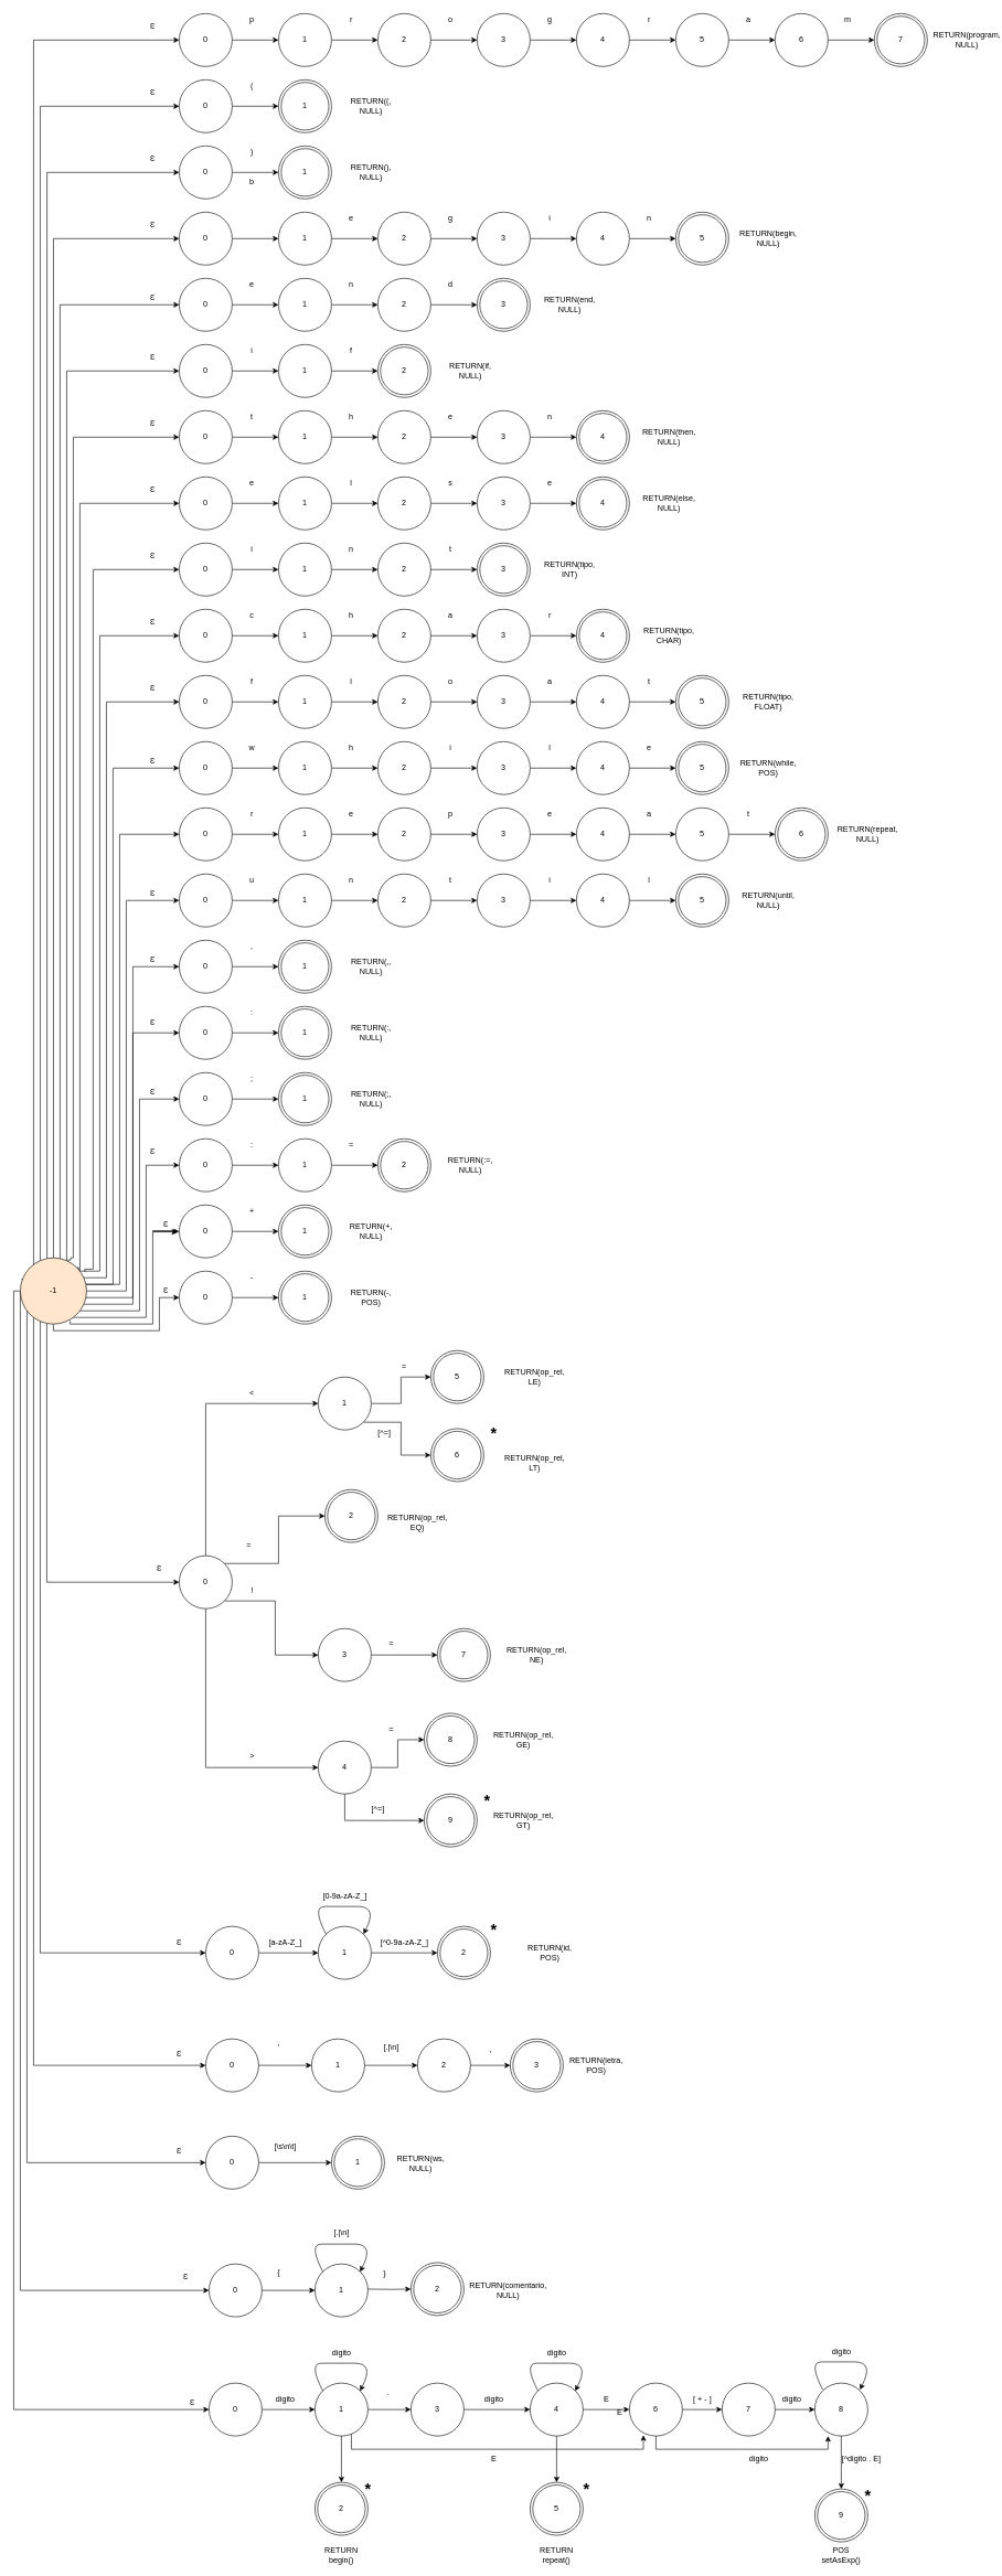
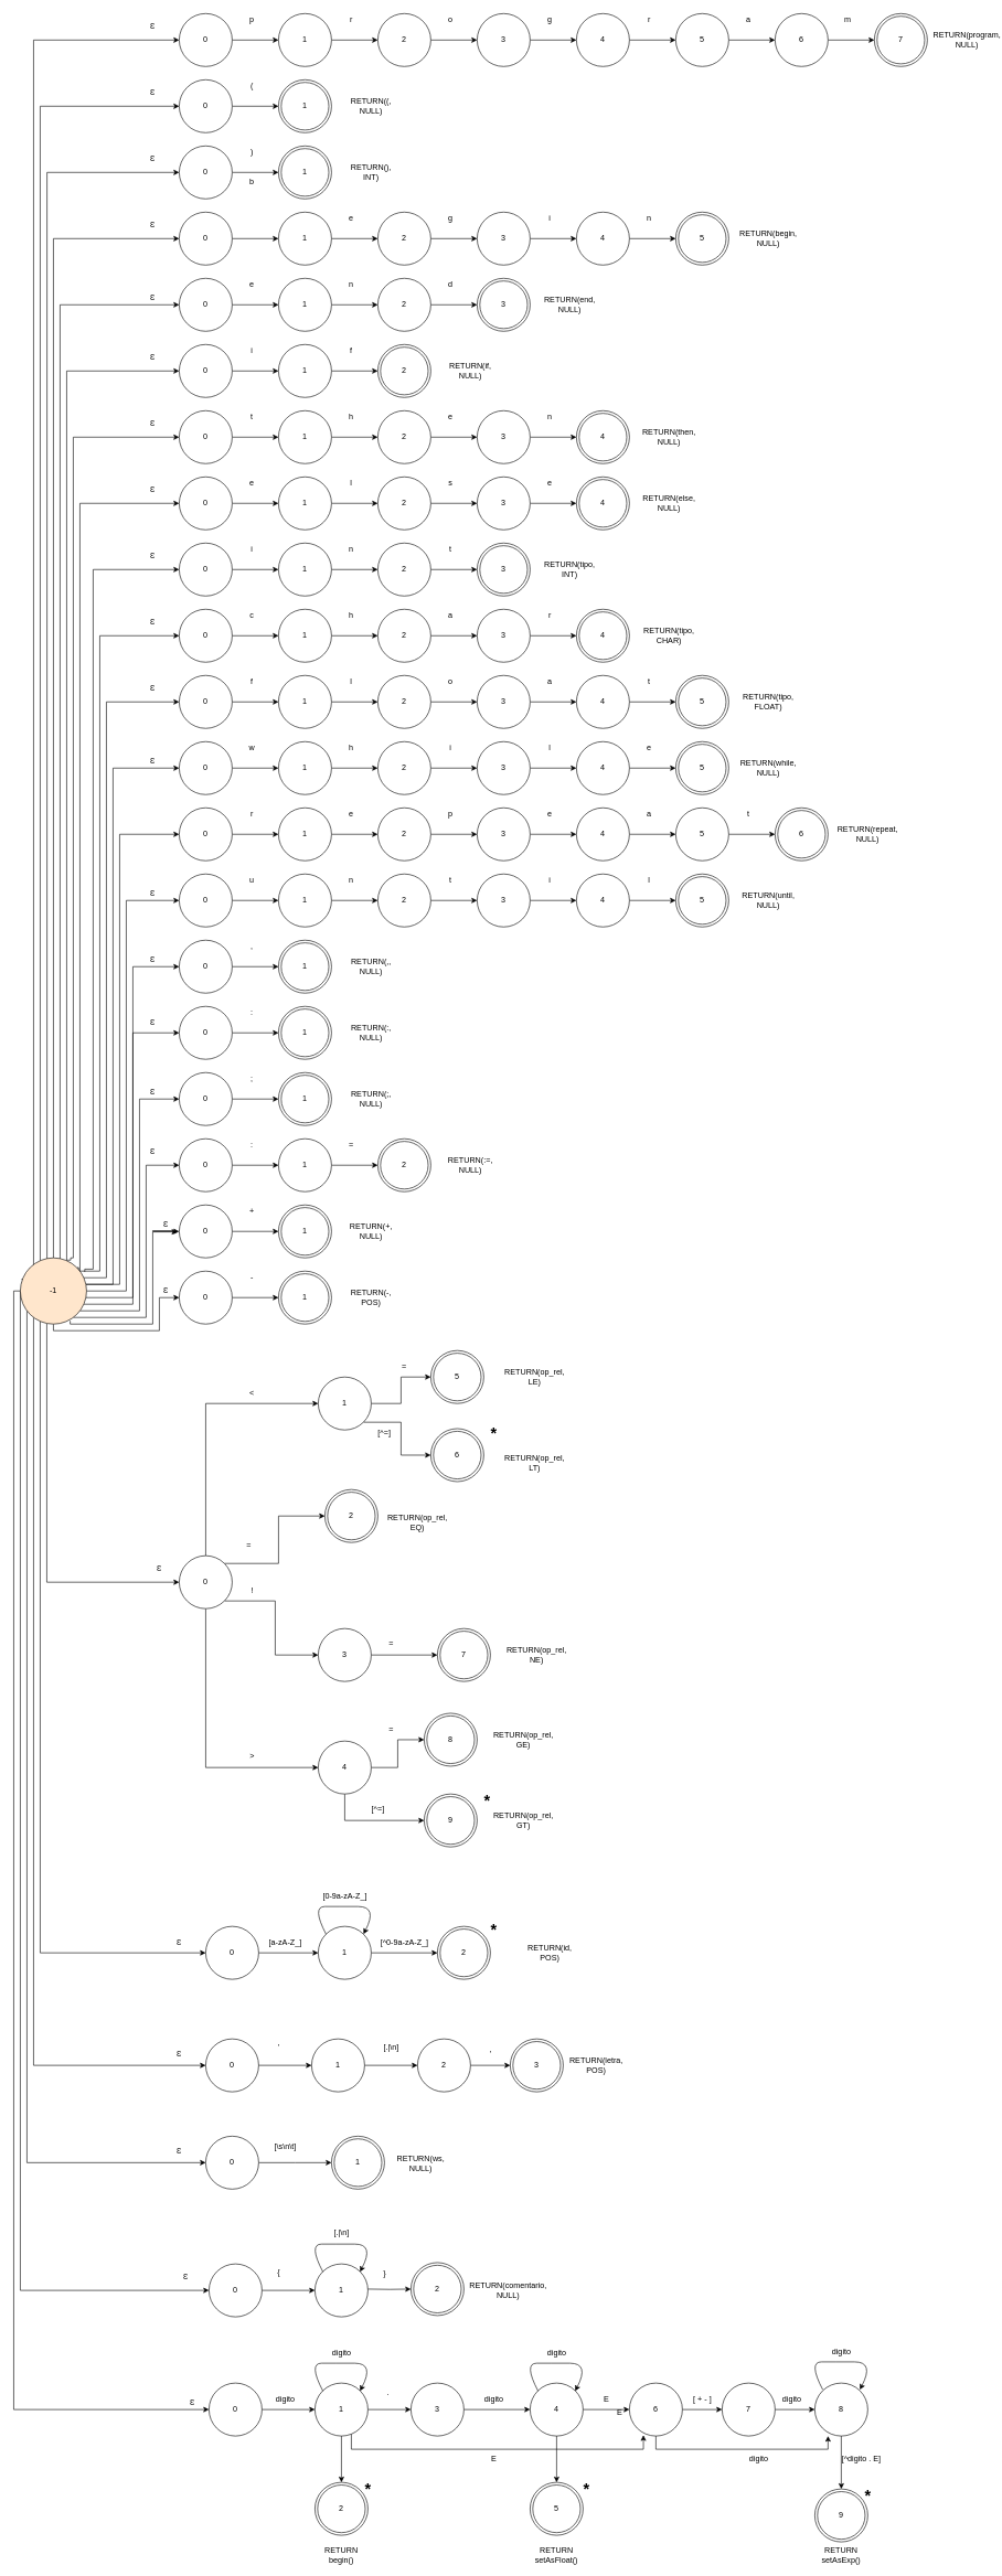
- <mxCell id="34" value="RETURN(), NULL)" style="text;html=1;strokeColor=none;fillColor=none;align=center;verticalAlign=middle;whiteSpace=wrap;rounded=0;" vertex="1" parent="1"><mxGeometry x="540" y="250" width="40" height="20" as="geometry" /></mxCell>
+ <mxCell id="34" value="RETURN(), INT)" style="text;html=1;strokeColor=none;fillColor=none;align=center;verticalAlign=middle;whiteSpace=wrap;rounded=0;" vertex="1" parent="1"><mxGeometry x="540" y="250" width="40" height="20" as="geometry" /></mxCell>
- <mxCell id="157" value="RETURN(while, POS)" style="text;html=1;strokeColor=none;fillColor=none;align=center;verticalAlign=middle;whiteSpace=wrap;rounded=0;" vertex="1" parent="1"><mxGeometry x="1140" y="1150" width="40" height="20" as="geometry" /></mxCell>
+ <mxCell id="157" value="RETURN(while, NULL)" style="text;html=1;strokeColor=none;fillColor=none;align=center;verticalAlign=middle;whiteSpace=wrap;rounded=0;" vertex="1" parent="1"><mxGeometry x="1140" y="1150" width="40" height="20" as="geometry" /></mxCell>
- <mxCell id="342" value="RETURN repeat()" style="text;html=1;strokeColor=none;fillColor=none;align=center;verticalAlign=middle;whiteSpace=wrap;rounded=0;" vertex="1" parent="1"><mxGeometry x="820" y="3850" width="40" height="20" as="geometry" /></mxCell>
+ <mxCell id="342" value="RETURN setAsFloat()" style="text;html=1;strokeColor=none;fillColor=none;align=center;verticalAlign=middle;whiteSpace=wrap;rounded=0;" vertex="1" parent="1"><mxGeometry x="820" y="3850" width="40" height="20" as="geometry" /></mxCell>
- <mxCell id="343" value="POS setAsExp()" style="text;html=1;strokeColor=none;fillColor=none;align=center;verticalAlign=middle;whiteSpace=wrap;rounded=0;" vertex="1" parent="1"><mxGeometry x="1250" y="3850" width="40" height="20" as="geometry" /></mxCell>
+ <mxCell id="343" value="RETURN setAsExp()" style="text;html=1;strokeColor=none;fillColor=none;align=center;verticalAlign=middle;whiteSpace=wrap;rounded=0;" vertex="1" parent="1"><mxGeometry x="1250" y="3850" width="40" height="20" as="geometry" /></mxCell>
